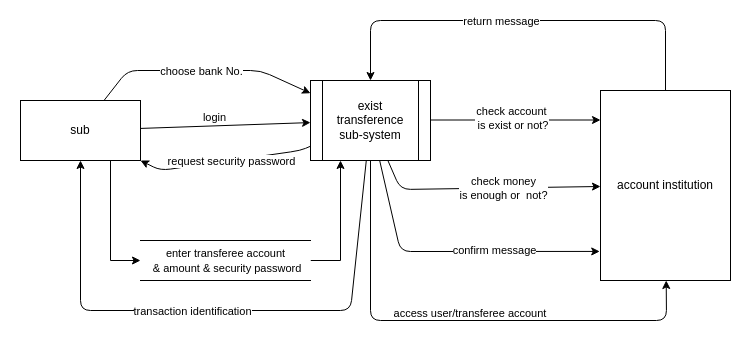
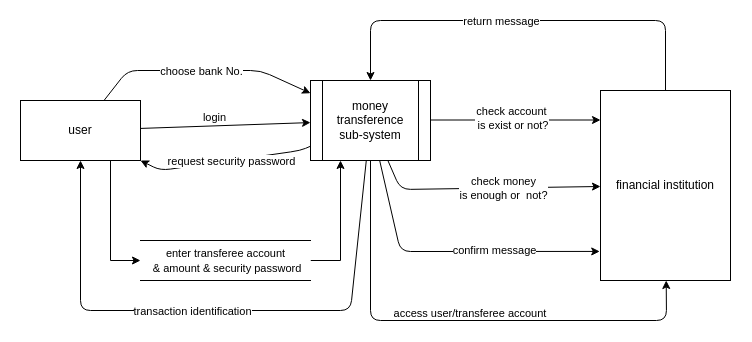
- <mxCell id="2" value="exist transference&lt;br&gt;sub-system" style="shape=process;whiteSpace=wrap;html=1;backgroundOutline=1;" parent="1" vertex="1"><mxGeometry x="310" y="80" width="120" height="80" as="geometry" /></mxCell>
+ <mxCell id="2" value="money transference&lt;br&gt;sub-system" style="shape=process;whiteSpace=wrap;html=1;backgroundOutline=1;" parent="1" vertex="1"><mxGeometry x="310" y="80" width="120" height="80" as="geometry" /></mxCell>
- <mxCell id="4" value="sub" style="rounded=0;whiteSpace=wrap;html=1;" parent="1" vertex="1"><mxGeometry x="20" y="100" width="120" height="60" as="geometry" /></mxCell>
+ <mxCell id="4" value="user" style="rounded=0;whiteSpace=wrap;html=1;" parent="1" vertex="1"><mxGeometry x="20" y="100" width="120" height="60" as="geometry" /></mxCell>
- <mxCell id="5" value="account institution" style="rounded=0;whiteSpace=wrap;html=1;" parent="1" vertex="1"><mxGeometry x="600" y="90" width="130" height="190" as="geometry" /></mxCell>
+ <mxCell id="5" value="financial institution" style="rounded=0;whiteSpace=wrap;html=1;" parent="1" vertex="1"><mxGeometry x="600" y="90" width="130" height="190" as="geometry" /></mxCell>
